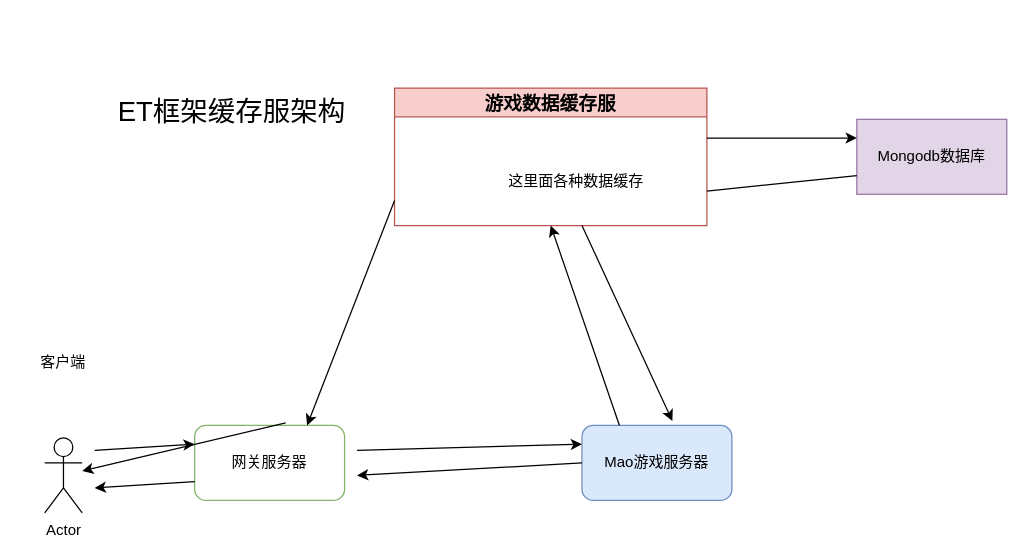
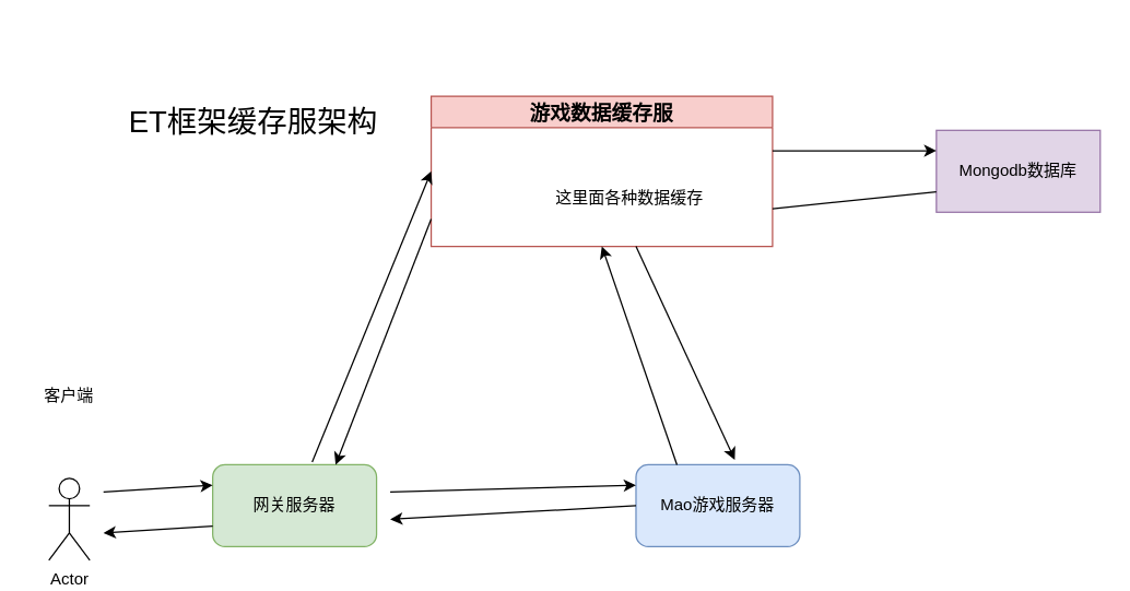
- <mxCell id="18" value="" style="endArrow=classic;html=1;rounded=0;exitX=0.607;exitY=-0.033;exitDx=0;exitDy=0;exitPerimeter=0;" edge="1" parent="1" source="5" target="6"><mxGeometry width="50" height="50" relative="1" as="geometry"><mxPoint x="425" y="210" as="sourcePoint" /><mxPoint x="475" y="160" as="targetPoint" /></mxGeometry></mxCell>
+ <mxCell id="18" value="" style="endArrow=classic;html=1;rounded=0;exitX=0.607;exitY=-0.033;exitDx=0;exitDy=0;entryX=0;entryY=0.5;entryDx=0;entryDy=0;exitPerimeter=0;" edge="1" parent="1" source="5" target="3"><mxGeometry width="50" height="50" relative="1" as="geometry"><mxPoint x="425" y="210" as="sourcePoint" /><mxPoint x="475" y="160" as="targetPoint" /></mxGeometry></mxCell>
- <mxCell id="5" value="网关服务器" style="rounded=1;whiteSpace=wrap;html=1;fillColor=#ffffff;strokeColor=#82b366;" vertex="1" parent="1"><mxGeometry x="155" y="340" width="120" height="60" as="geometry" /></mxCell>
+ <mxCell id="5" value="网关服务器" style="rounded=1;whiteSpace=wrap;html=1;fillColor=#d5e8d4;strokeColor=#82b366;" vertex="1" parent="1"><mxGeometry x="155" y="340" width="120" height="60" as="geometry" /></mxCell>
